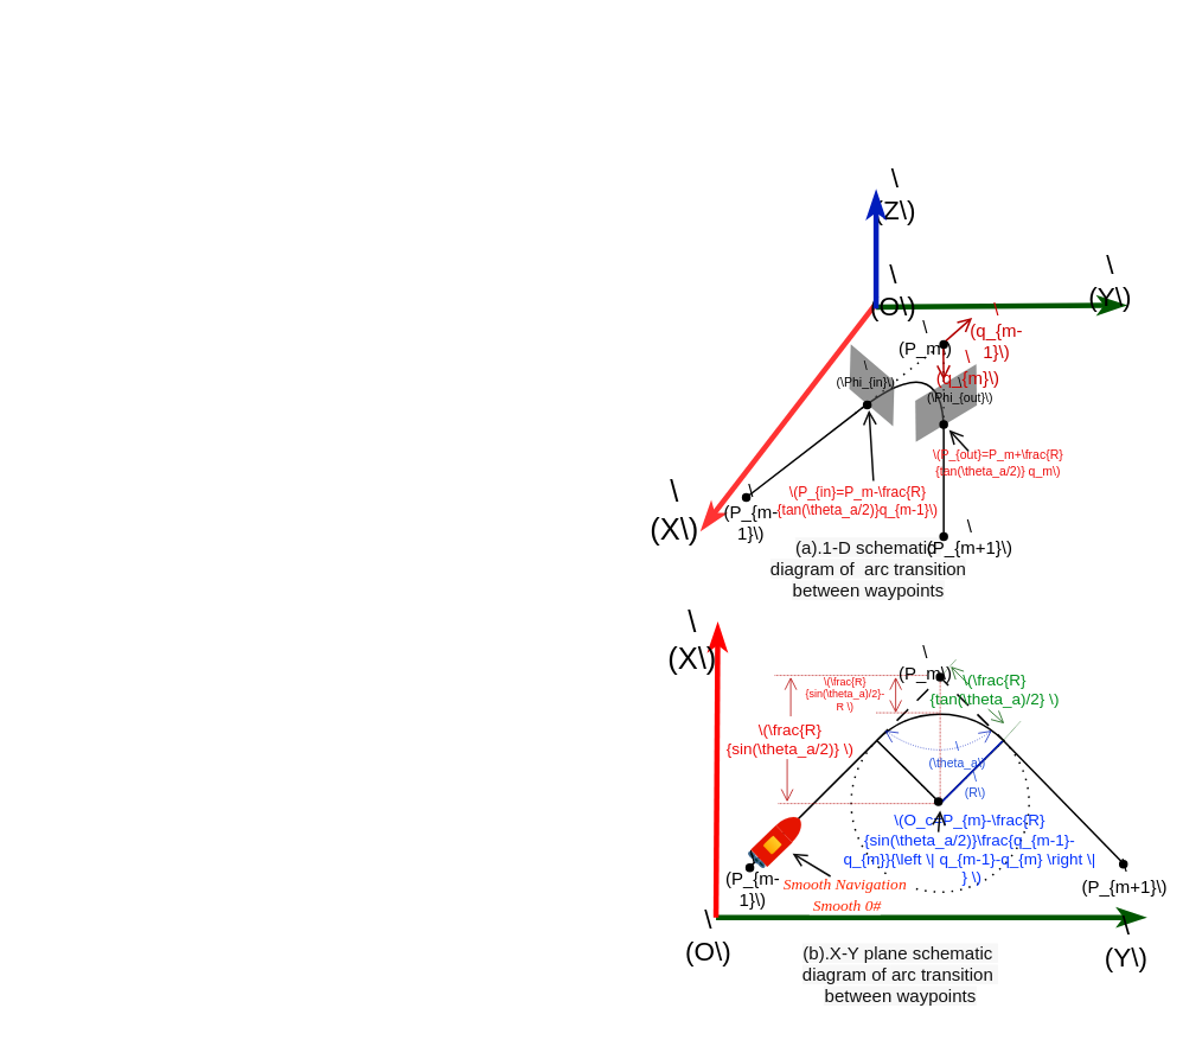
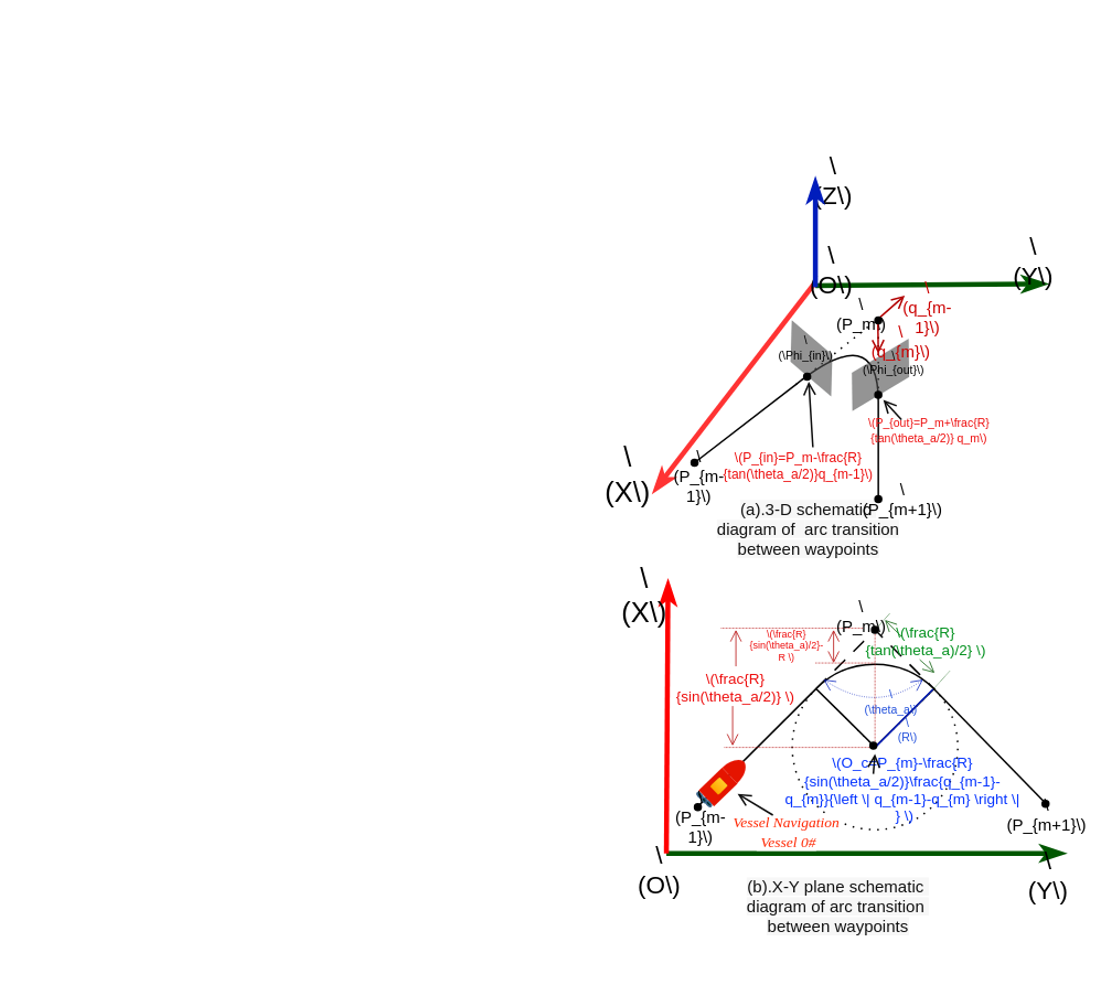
- <mxCell id="82" value="&lt;span style=&quot;color: rgb(17, 17, 17); font-family: Arial, Helvetica, sans-serif; font-style: normal; font-variant-ligatures: normal; font-variant-caps: normal; font-weight: 400; letter-spacing: normal; orphans: 2; text-indent: 0px; text-transform: none; widows: 2; word-spacing: 0px; -webkit-text-stroke-width: 0px; white-space: pre-wrap; background-color: rgb(247, 247, 247); text-decoration-thickness: initial; text-decoration-style: initial; text-decoration-color: initial; float: none; display: inline !important;&quot;&gt;(a).1-D schematic &lt;/span&gt;&lt;div&gt;&lt;span style=&quot;color: rgb(17, 17, 17); font-family: Arial, Helvetica, sans-serif; font-style: normal; font-variant-ligatures: normal; font-variant-caps: normal; font-weight: 400; letter-spacing: normal; orphans: 2; text-indent: 0px; text-transform: none; widows: 2; word-spacing: 0px; -webkit-text-stroke-width: 0px; white-space: pre-wrap; background-color: rgb(247, 247, 247); text-decoration-thickness: initial; text-decoration-style: initial; text-decoration-color: initial; float: none; display: inline !important;&quot;&gt;diagram of  &lt;/span&gt;&lt;span style=&quot;background-color: light-dark(rgb(247, 247, 247), rgb(25, 25, 25)); color: light-dark(rgb(17, 17, 17), rgb(223, 223, 223)); font-family: Arial, Helvetica, sans-serif; white-space-collapse: preserve;&quot;&gt;arc transition&lt;/span&gt;&lt;/div&gt;&lt;div&gt;&lt;span style=&quot;background-color: light-dark(rgb(247, 247, 247), rgb(25, 25, 25)); color: light-dark(rgb(17, 17, 17), rgb(223, 223, 223)); font-family: Arial, Helvetica, sans-serif; white-space-collapse: preserve;&quot;&gt;between waypoints&lt;/span&gt;&lt;/div&gt;" style="text;whiteSpace=wrap;html=1;align=center;fontSize=10;" parent="1" vertex="1"><mxGeometry x="423" y="295" width="130" height="50" as="geometry" /></mxCell>
+ <mxCell id="82" value="&lt;span style=&quot;color: rgb(17, 17, 17); font-family: Arial, Helvetica, sans-serif; font-style: normal; font-variant-ligatures: normal; font-variant-caps: normal; font-weight: 400; letter-spacing: normal; orphans: 2; text-indent: 0px; text-transform: none; widows: 2; word-spacing: 0px; -webkit-text-stroke-width: 0px; white-space: pre-wrap; background-color: rgb(247, 247, 247); text-decoration-thickness: initial; text-decoration-style: initial; text-decoration-color: initial; float: none; display: inline !important;&quot;&gt;(a).3-D schematic &lt;/span&gt;&lt;div&gt;&lt;span style=&quot;color: rgb(17, 17, 17); font-family: Arial, Helvetica, sans-serif; font-style: normal; font-variant-ligatures: normal; font-variant-caps: normal; font-weight: 400; letter-spacing: normal; orphans: 2; text-indent: 0px; text-transform: none; widows: 2; word-spacing: 0px; -webkit-text-stroke-width: 0px; white-space: pre-wrap; background-color: rgb(247, 247, 247); text-decoration-thickness: initial; text-decoration-style: initial; text-decoration-color: initial; float: none; display: inline !important;&quot;&gt;diagram of  &lt;/span&gt;&lt;span style=&quot;background-color: light-dark(rgb(247, 247, 247), rgb(25, 25, 25)); color: light-dark(rgb(17, 17, 17), rgb(223, 223, 223)); font-family: Arial, Helvetica, sans-serif; white-space-collapse: preserve;&quot;&gt;arc transition&lt;/span&gt;&lt;/div&gt;&lt;div&gt;&lt;span style=&quot;background-color: light-dark(rgb(247, 247, 247), rgb(25, 25, 25)); color: light-dark(rgb(17, 17, 17), rgb(223, 223, 223)); font-family: Arial, Helvetica, sans-serif; white-space-collapse: preserve;&quot;&gt;between waypoints&lt;/span&gt;&lt;/div&gt;" style="text;whiteSpace=wrap;html=1;align=center;fontSize=10;" parent="1" vertex="1"><mxGeometry x="423" y="295" width="130" height="50" as="geometry" /></mxCell>
- <mxCell id="31" value="&lt;span style=&quot;font-family: &amp;quot;Times New Roman&amp;quot;; font-size: 9px; font-style: italic; text-align: start; white-space: pre; background-color: rgb(255, 255, 255); color: light-dark(rgb(255, 38, 0), rgb(237, 237, 237));&quot;&gt;Smooth Navigation&amp;nbsp;&lt;/span&gt;" style="text;html=1;align=center;verticalAlign=middle;whiteSpace=wrap;rounded=0;" parent="30" vertex="1"><mxGeometry width="76" height="8.96" as="geometry" /></mxCell>
+ <mxCell id="31" value="&lt;span style=&quot;font-family: &amp;quot;Times New Roman&amp;quot;; font-size: 9px; font-style: italic; text-align: start; white-space: pre; background-color: rgb(255, 255, 255); color: light-dark(rgb(255, 38, 0), rgb(237, 237, 237));&quot;&gt;Vessel Navigation&amp;nbsp;&lt;/span&gt;" style="text;html=1;align=center;verticalAlign=middle;whiteSpace=wrap;rounded=0;" parent="30" vertex="1"><mxGeometry width="76" height="8.96" as="geometry" /></mxCell>
- <mxCell id="32" value="&lt;span style=&quot;caret-color: rgb(0, 0, 0); font-family: &amp;quot;Times New Roman&amp;quot;; font-size: 9px; font-style: italic; font-variant-caps: normal; font-weight: 400; letter-spacing: normal; text-align: start; text-indent: 0px; text-transform: none; white-space: pre; word-spacing: 0px; -webkit-text-stroke-width: 0px; background-color: rgb(255, 255, 255); text-decoration: none; float: none; color: light-dark(rgb(255, 38, 0), rgb(237, 237, 237)); display: inline !important;&quot;&gt; Smooth 0#&lt;/span&gt;" style="text;html=1;align=center;verticalAlign=middle;whiteSpace=wrap;rounded=0;" parent="30" vertex="1"><mxGeometry x="5" y="11" width="64" height="10" as="geometry" /></mxCell>
+ <mxCell id="32" value="&lt;span style=&quot;caret-color: rgb(0, 0, 0); font-family: &amp;quot;Times New Roman&amp;quot;; font-size: 9px; font-style: italic; font-variant-caps: normal; font-weight: 400; letter-spacing: normal; text-align: start; text-indent: 0px; text-transform: none; white-space: pre; word-spacing: 0px; -webkit-text-stroke-width: 0px; background-color: rgb(255, 255, 255); text-decoration: none; float: none; color: light-dark(rgb(255, 38, 0), rgb(237, 237, 237)); display: inline !important;&quot;&gt; Vessel 0#&lt;/span&gt;" style="text;html=1;align=center;verticalAlign=middle;whiteSpace=wrap;rounded=0;" parent="30" vertex="1"><mxGeometry x="5" y="11" width="64" height="10" as="geometry" /></mxCell>
